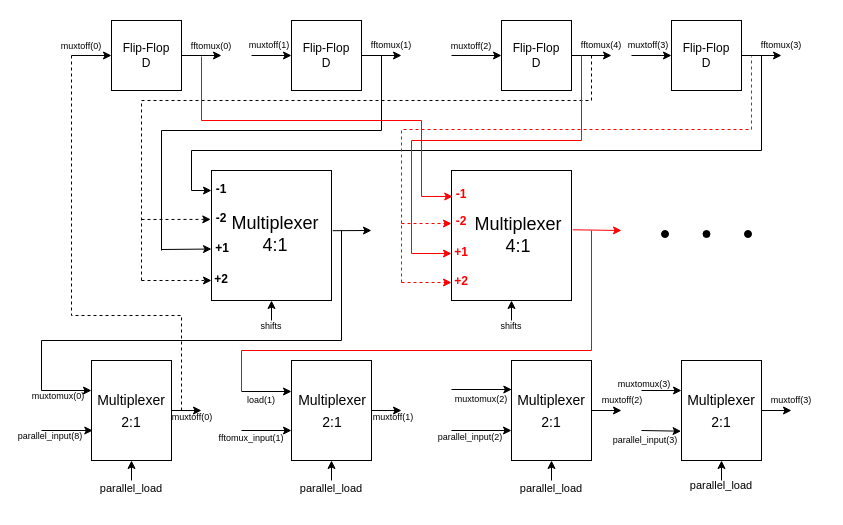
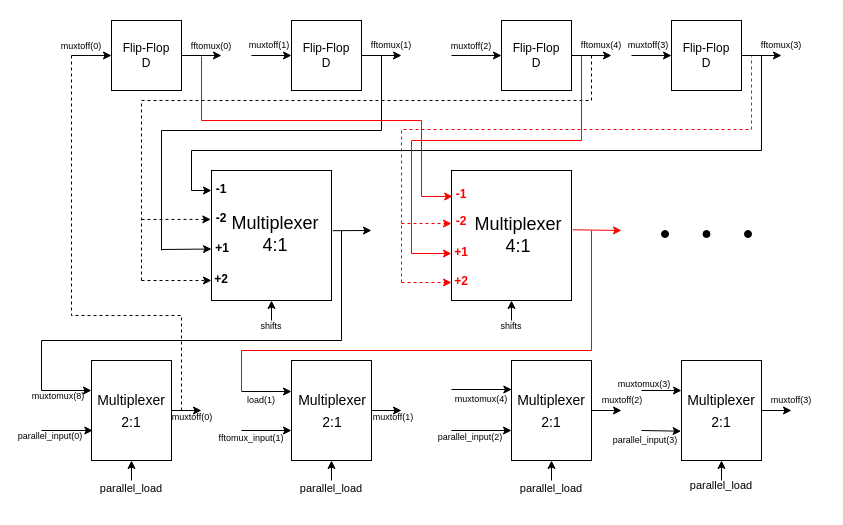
- <mxCell id="73" value="&lt;font style=&quot;font-size: 9px&quot;&gt;&lt;font style=&quot;font-size: 9px&quot;&gt;muxtomux&lt;/font&gt;(0)&lt;/font&gt;" style="text;html=1;strokeColor=none;fillColor=none;align=center;verticalAlign=middle;whiteSpace=wrap;rounded=0;fontSize=11;" vertex="1" parent="1"><mxGeometry x="28" y="380" width="60" height="30" as="geometry" /></mxCell>
+ <mxCell id="73" value="&lt;font style=&quot;font-size: 9px&quot;&gt;&lt;font style=&quot;font-size: 9px&quot;&gt;muxtomux&lt;/font&gt;(8)&lt;/font&gt;" style="text;html=1;strokeColor=none;fillColor=none;align=center;verticalAlign=middle;whiteSpace=wrap;rounded=0;fontSize=11;" vertex="1" parent="1"><mxGeometry x="28" y="380" width="60" height="30" as="geometry" /></mxCell>
- <mxCell id="79" value="&lt;font style=&quot;font-size: 9px&quot;&gt;&lt;font style=&quot;font-size: 9px&quot;&gt;muxtomux&lt;/font&gt;(2)&lt;/font&gt;" style="text;html=1;strokeColor=none;fillColor=none;align=center;verticalAlign=middle;whiteSpace=wrap;rounded=0;fontSize=11;" vertex="1" parent="1"><mxGeometry x="451" y="383" width="60" height="30" as="geometry" /></mxCell>
+ <mxCell id="79" value="&lt;font style=&quot;font-size: 9px&quot;&gt;&lt;font style=&quot;font-size: 9px&quot;&gt;muxtomux&lt;/font&gt;(4)&lt;/font&gt;" style="text;html=1;strokeColor=none;fillColor=none;align=center;verticalAlign=middle;whiteSpace=wrap;rounded=0;fontSize=11;" vertex="1" parent="1"><mxGeometry x="451" y="383" width="60" height="30" as="geometry" /></mxCell>
- <mxCell id="74" value="&lt;font style=&quot;font-size: 9px&quot;&gt;parallel_input(8)&lt;/font&gt;" style="text;html=1;strokeColor=none;fillColor=none;align=center;verticalAlign=middle;whiteSpace=wrap;rounded=0;fontSize=8;" vertex="1" parent="1"><mxGeometry x="20" y="421" width="60" height="30" as="geometry" /></mxCell>
+ <mxCell id="74" value="&lt;font style=&quot;font-size: 9px&quot;&gt;parallel_input(0)&lt;/font&gt;" style="text;html=1;strokeColor=none;fillColor=none;align=center;verticalAlign=middle;whiteSpace=wrap;rounded=0;fontSize=8;" vertex="1" parent="1"><mxGeometry x="20" y="421" width="60" height="30" as="geometry" /></mxCell>
